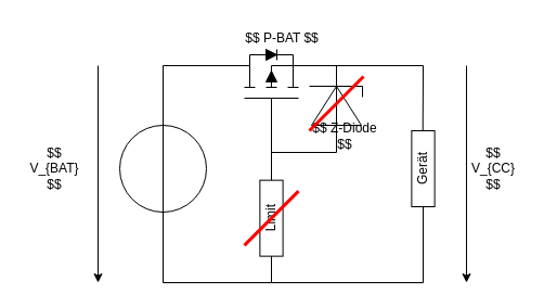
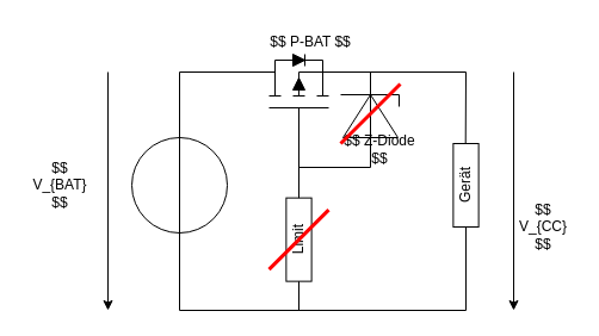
- <mxCell id="9" value="$$ V_{CC} $$" style="text;html=1;strokeColor=none;fillColor=none;align=center;verticalAlign=middle;whiteSpace=wrap;rounded=0;" parent="1" vertex="1"><mxGeometry x="430" y="140" width="50" height="30" as="geometry" /></mxCell>
+ <mxCell id="9" value="$$ V_{CC} $$" style="text;html=1;strokeColor=none;fillColor=none;align=center;verticalAlign=middle;whiteSpace=wrap;rounded=0;" parent="1" vertex="1"><mxGeometry x="430" y="175" width="50" height="30" as="geometry" /></mxCell>
